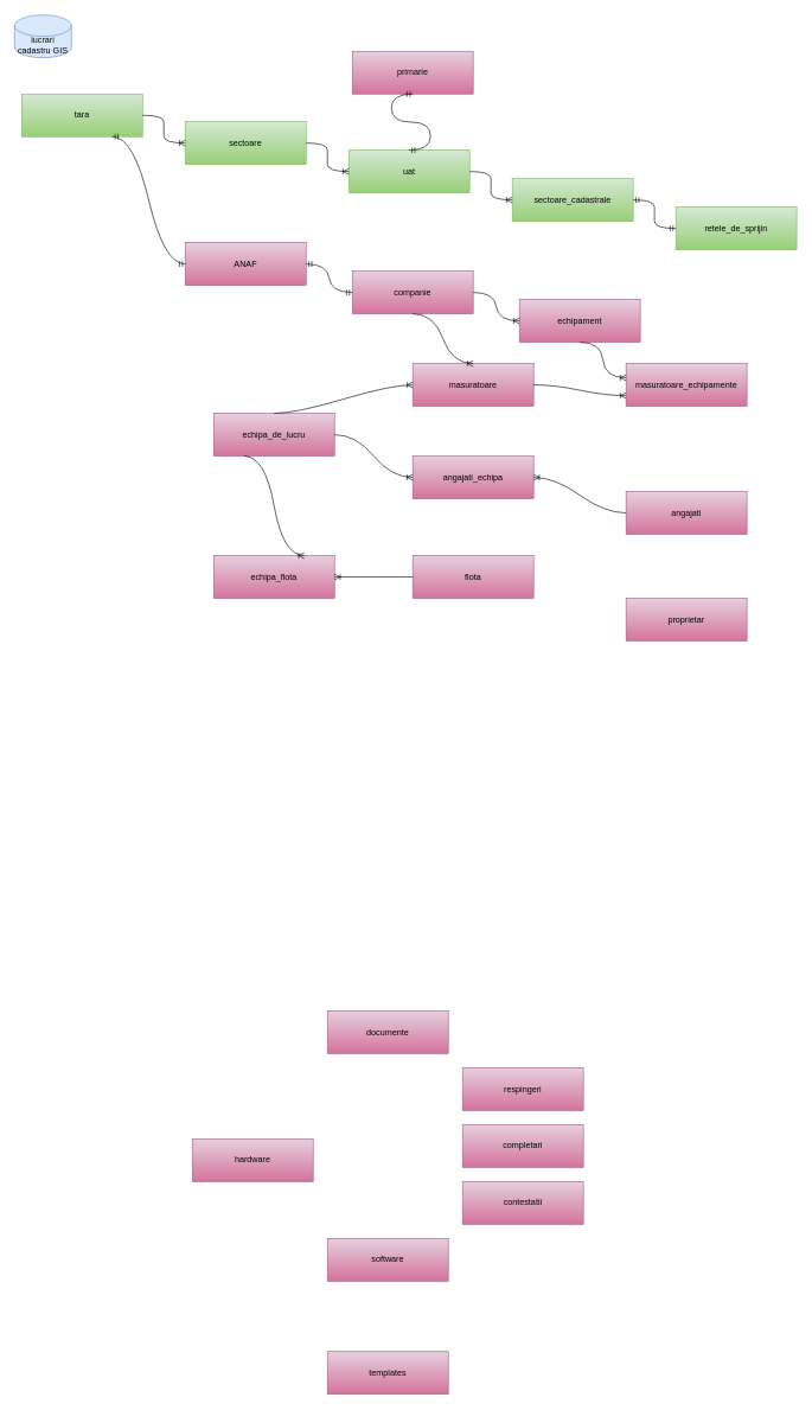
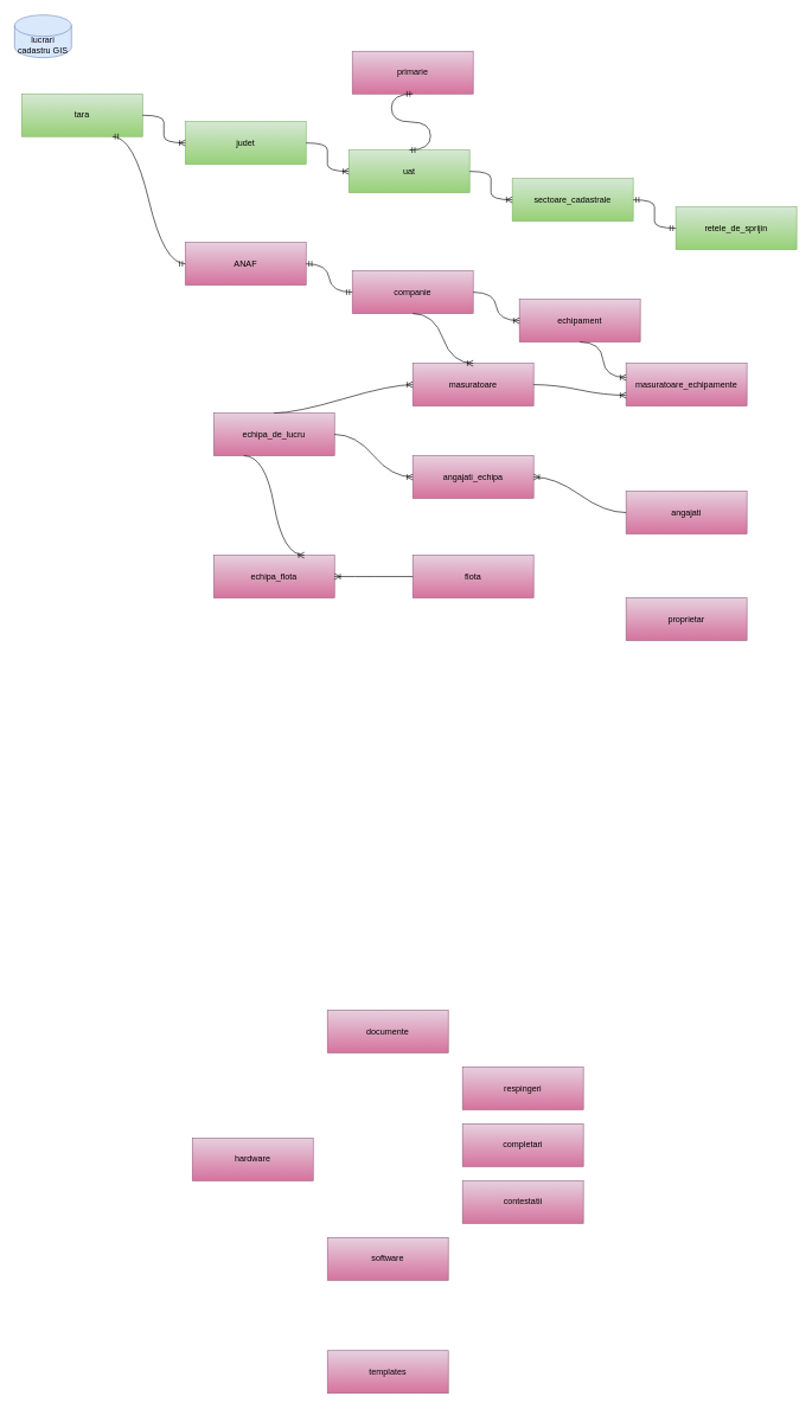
- <mxCell id="21" value="sectoare" style="rounded=0;whiteSpace=wrap;html=1;fillColor=#d5e8d4;strokeColor=#82b366;gradientColor=#97d077;" vertex="1" parent="1"><mxGeometry x="260" y="170" width="170" height="60" as="geometry" /></mxCell>
+ <mxCell id="21" value="judet" style="rounded=0;whiteSpace=wrap;html=1;fillColor=#d5e8d4;strokeColor=#82b366;gradientColor=#97d077;" vertex="1" parent="1"><mxGeometry x="260" y="170" width="170" height="60" as="geometry" /></mxCell>
